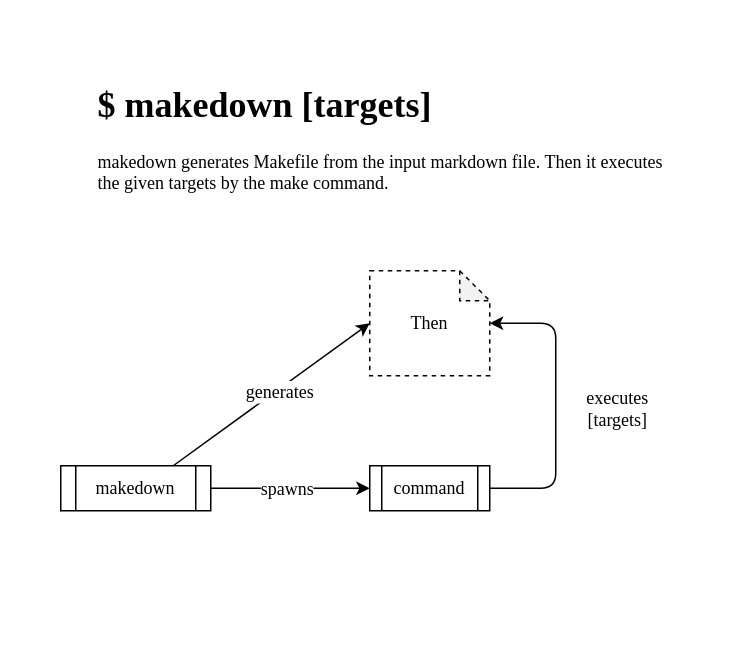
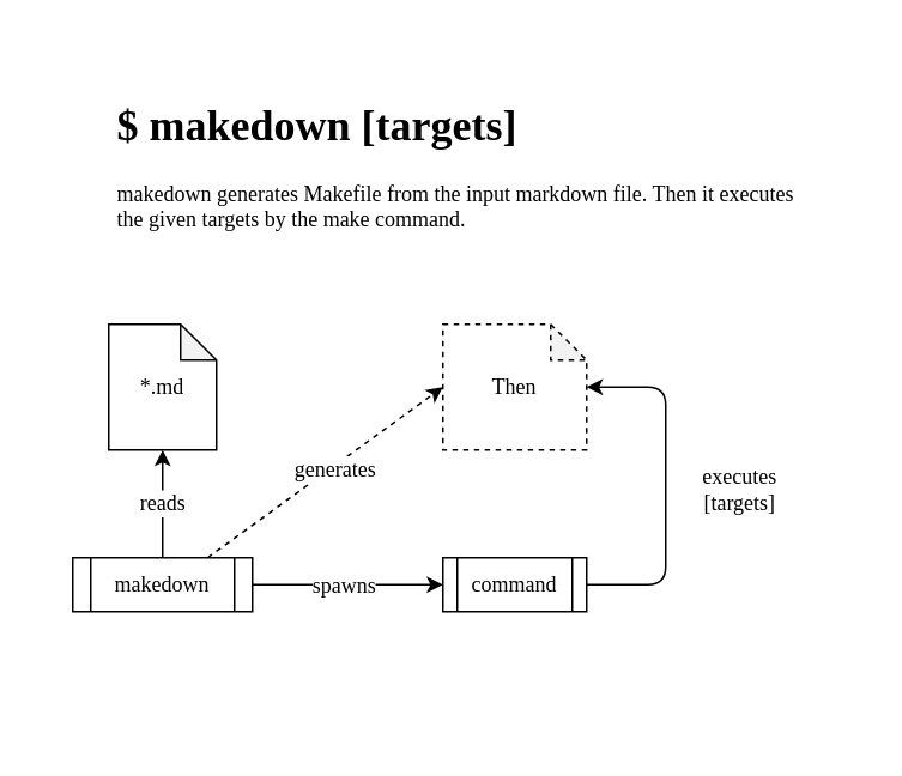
+ <mxCell id="5" value="*.md" style="shape=note;whiteSpace=wrap;html=1;backgroundOutline=1;darkOpacity=0.05;size=20;fontFamily=JetBrains Mono;" parent="1" vertex="1"><mxGeometry x="60" y="180" width="60" height="70" as="geometry" /></mxCell>
+ <mxCell id="11" value="&lt;font face=&quot;JetBrains Mono&quot; style=&quot;font-size: 12px&quot;&gt;reads&lt;/font&gt;" style="edgeStyle=none;html=1;entryX=0.5;entryY=1;entryDx=0;entryDy=0;entryPerimeter=0;strokeWidth=1;" edge="1" parent="1" source="14" target="5"><mxGeometry relative="1" as="geometry" /></mxCell>
- <mxCell id="3" style="edgeStyle=none;html=1;entryX=0;entryY=0.5;entryDx=0;entryDy=0;entryPerimeter=0;fontFamily=JetBrains Mono;fontSize=12;exitX=0.75;exitY=0;exitDx=0;exitDy=0;" parent="1" source="14" target="8" edge="1"><mxGeometry relative="1" as="geometry" /></mxCell>
+ <mxCell id="3" style="edgeStyle=none;html=1;entryX=0;entryY=0.5;entryDx=0;entryDy=0;entryPerimeter=0;fontFamily=JetBrains Mono;fontSize=12;exitX=0.75;exitY=0;exitDx=0;exitDy=0;dashed=1;" parent="1" source="14" target="8" edge="1"><mxGeometry relative="1" as="geometry" /></mxCell>
